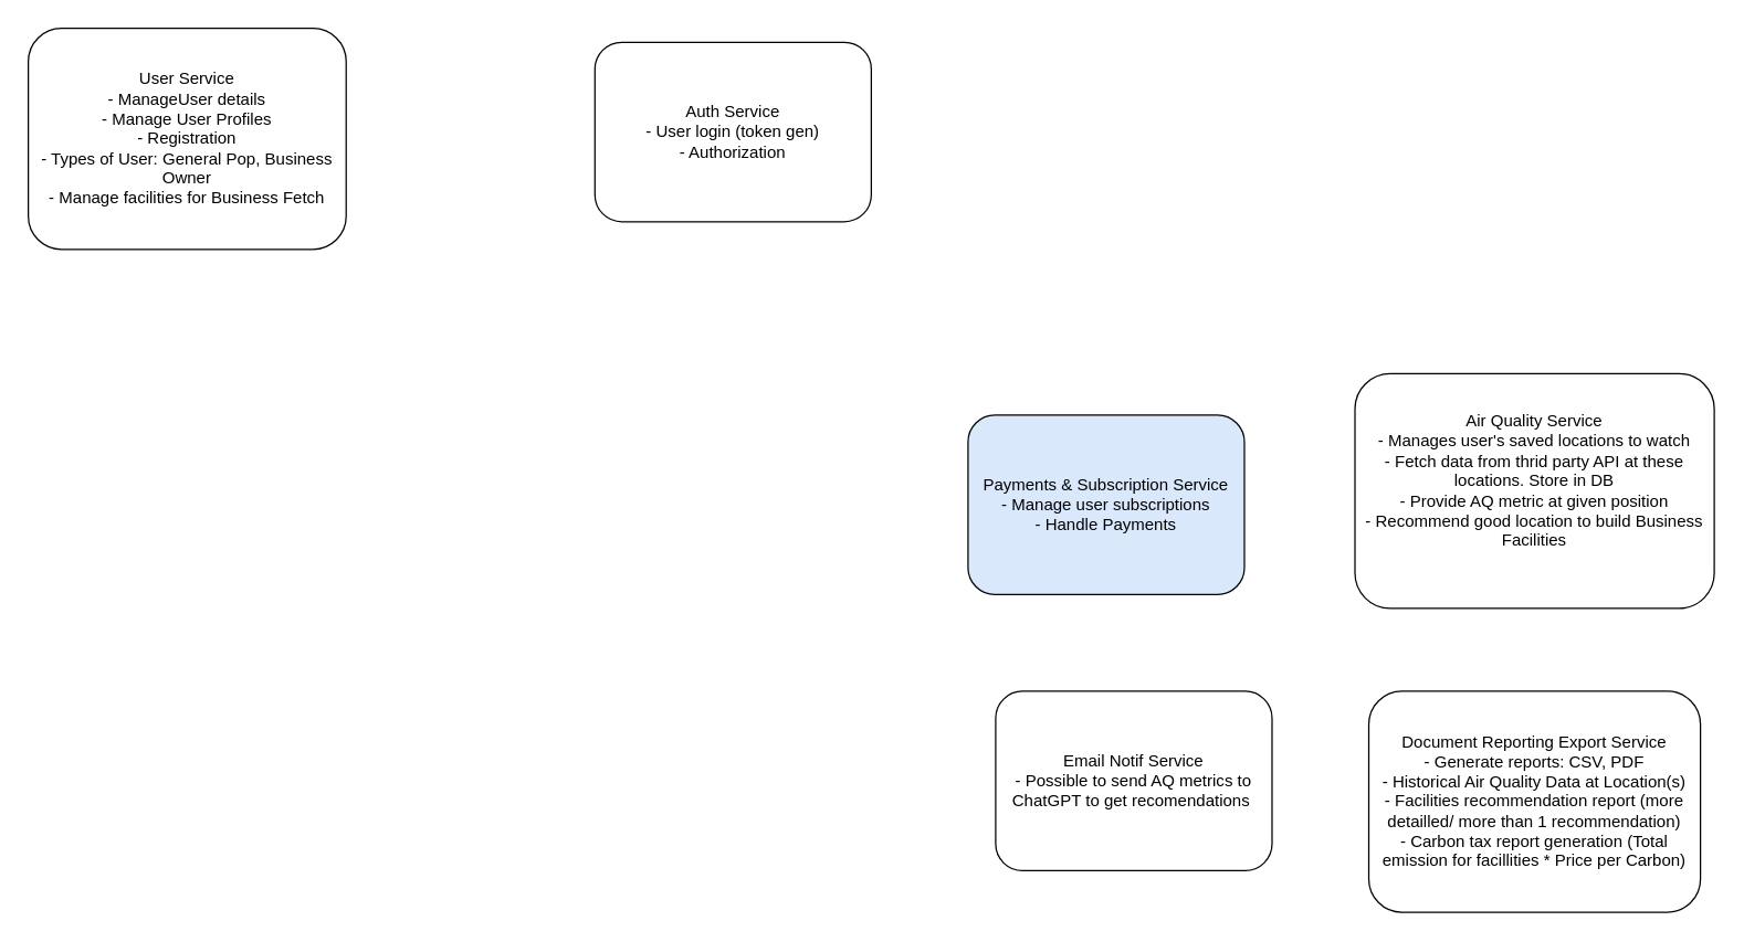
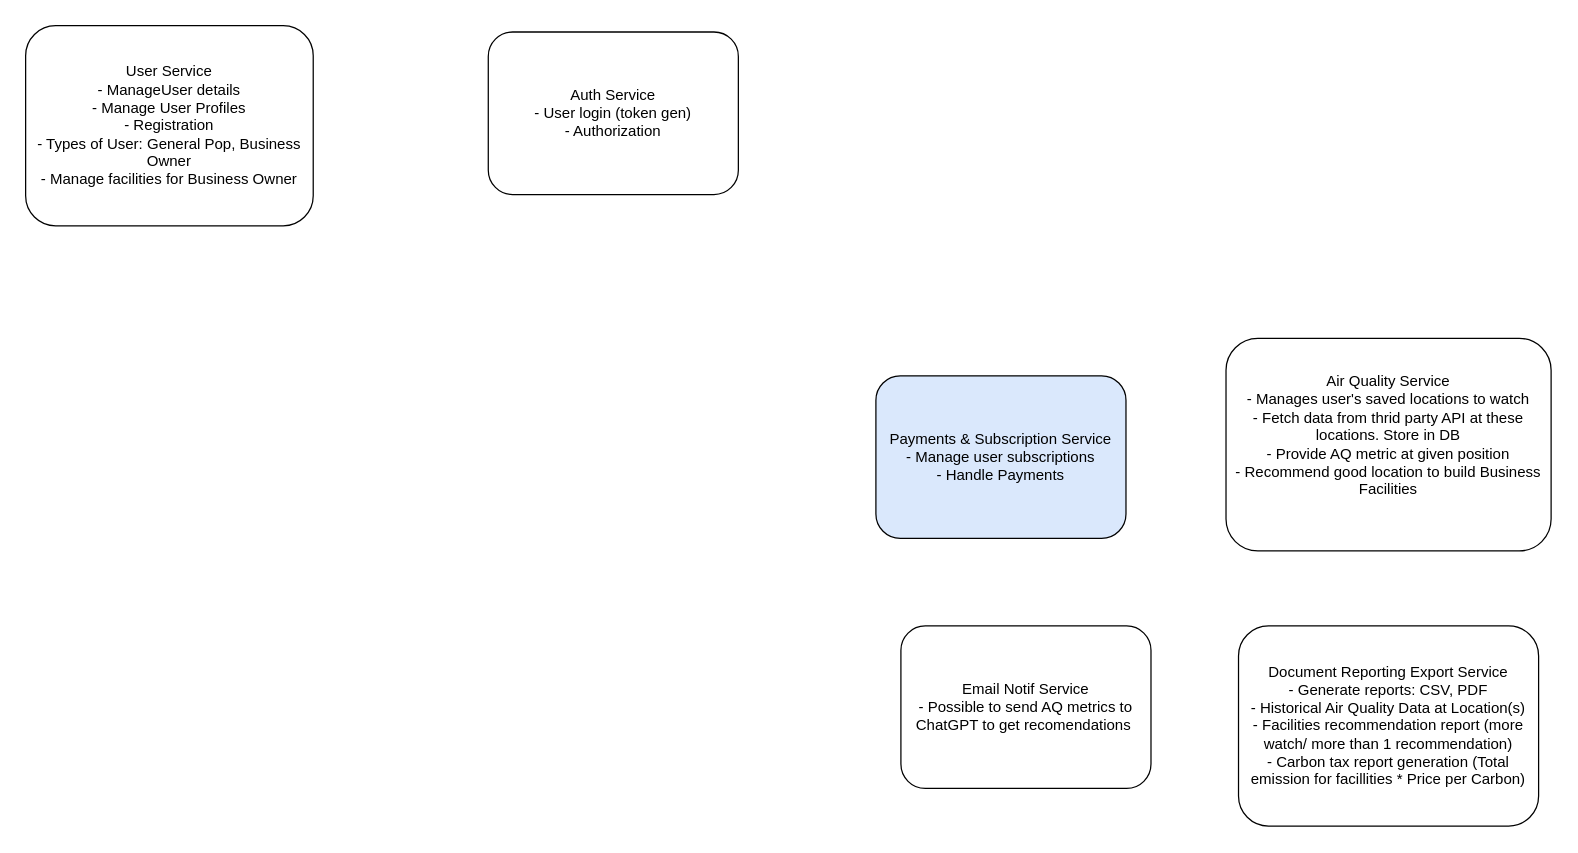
- <mxCell id="4" value="Auth Service&lt;div&gt;- User login (token gen)&lt;/div&gt;&lt;div&gt;- Authorization&lt;/div&gt;" style="rounded=1;whiteSpace=wrap;html=1;" parent="1" vertex="1"><mxGeometry x="430" y="30" width="200" height="130" as="geometry" /></mxCell>
+ <mxCell id="4" value="Auth Service&lt;div&gt;- User login (token gen)&lt;/div&gt;&lt;div&gt;- Authorization&lt;/div&gt;" style="rounded=1;whiteSpace=wrap;html=1;" parent="1" vertex="1"><mxGeometry x="390" y="25" width="200" height="130" as="geometry" /></mxCell>
- <mxCell id="2" value="User Service&lt;div&gt;- ManageUser details&lt;/div&gt;&lt;div&gt;- Manage User Profiles&lt;/div&gt;&lt;div&gt;- Registration&lt;/div&gt;&lt;div&gt;- Types of User: General Pop, Business Owner&lt;/div&gt;&lt;div&gt;- Manage facilities for Business Fetch&lt;/div&gt;" style="rounded=1;whiteSpace=wrap;html=1;" parent="1" vertex="1"><mxGeometry x="20" y="20" width="230" height="160" as="geometry" /></mxCell>
+ <mxCell id="2" value="User Service&lt;div&gt;- ManageUser details&lt;/div&gt;&lt;div&gt;- Manage User Profiles&lt;/div&gt;&lt;div&gt;- Registration&lt;/div&gt;&lt;div&gt;- Types of User: General Pop, Business Owner&lt;/div&gt;&lt;div&gt;- Manage facilities for Business Owner&lt;/div&gt;" style="rounded=1;whiteSpace=wrap;html=1;" parent="1" vertex="1"><mxGeometry x="20" y="20" width="230" height="160" as="geometry" /></mxCell>
- <mxCell id="6" value="Document Reporting Export Service&lt;div&gt;- Generate reports: CSV, PDF&lt;/div&gt;&lt;div&gt;- Historical Air Quality Data at Location(s)&lt;/div&gt;&lt;div&gt;- Facilities recommendation report (more detailled/ more than 1 recommendation)&lt;/div&gt;&lt;div&gt;- Carbon tax report generation (Total emission for facillities * Price per Carbon)&lt;/div&gt;" style="rounded=1;whiteSpace=wrap;html=1;" parent="1" vertex="1"><mxGeometry x="990" y="500" width="240" height="160" as="geometry" /></mxCell>
+ <mxCell id="6" value="Document Reporting Export Service&lt;div&gt;- Generate reports: CSV, PDF&lt;/div&gt;&lt;div&gt;- Historical Air Quality Data at Location(s)&lt;/div&gt;&lt;div&gt;- Facilities recommendation report (more watch/ more than 1 recommendation)&lt;/div&gt;&lt;div&gt;- Carbon tax report generation (Total emission for facillities * Price per Carbon)&lt;/div&gt;" style="rounded=1;whiteSpace=wrap;html=1;" parent="1" vertex="1"><mxGeometry x="990" y="500" width="240" height="160" as="geometry" /></mxCell>
